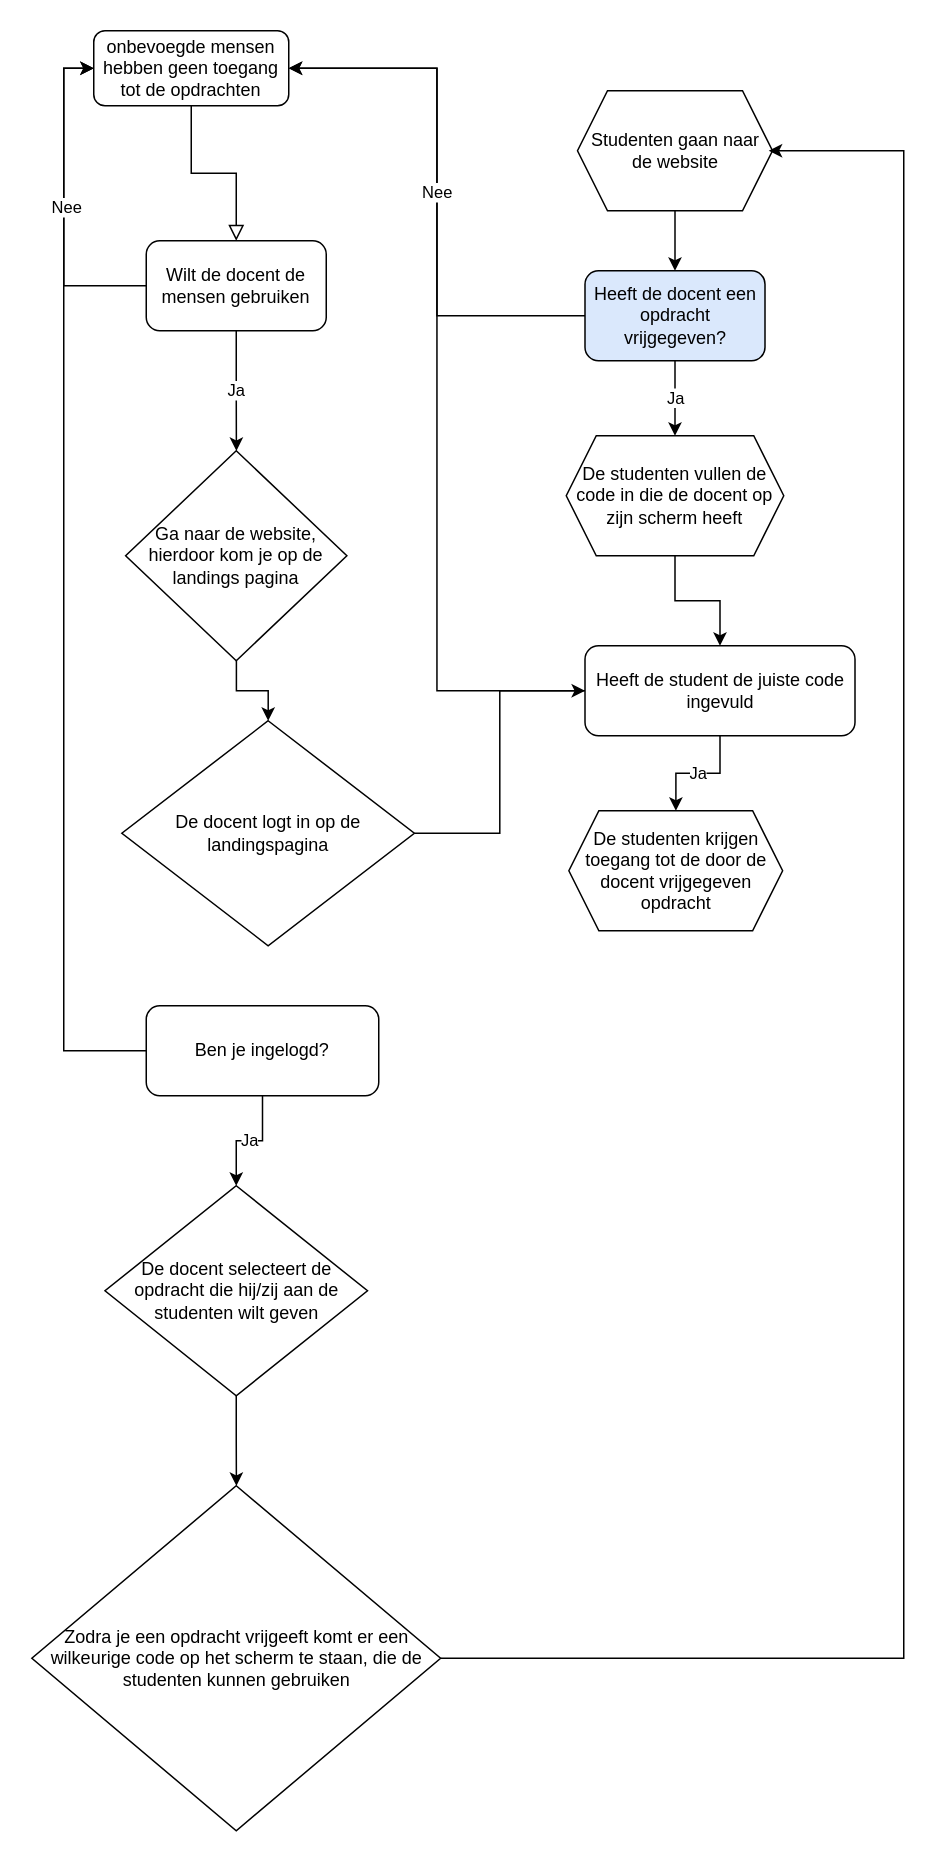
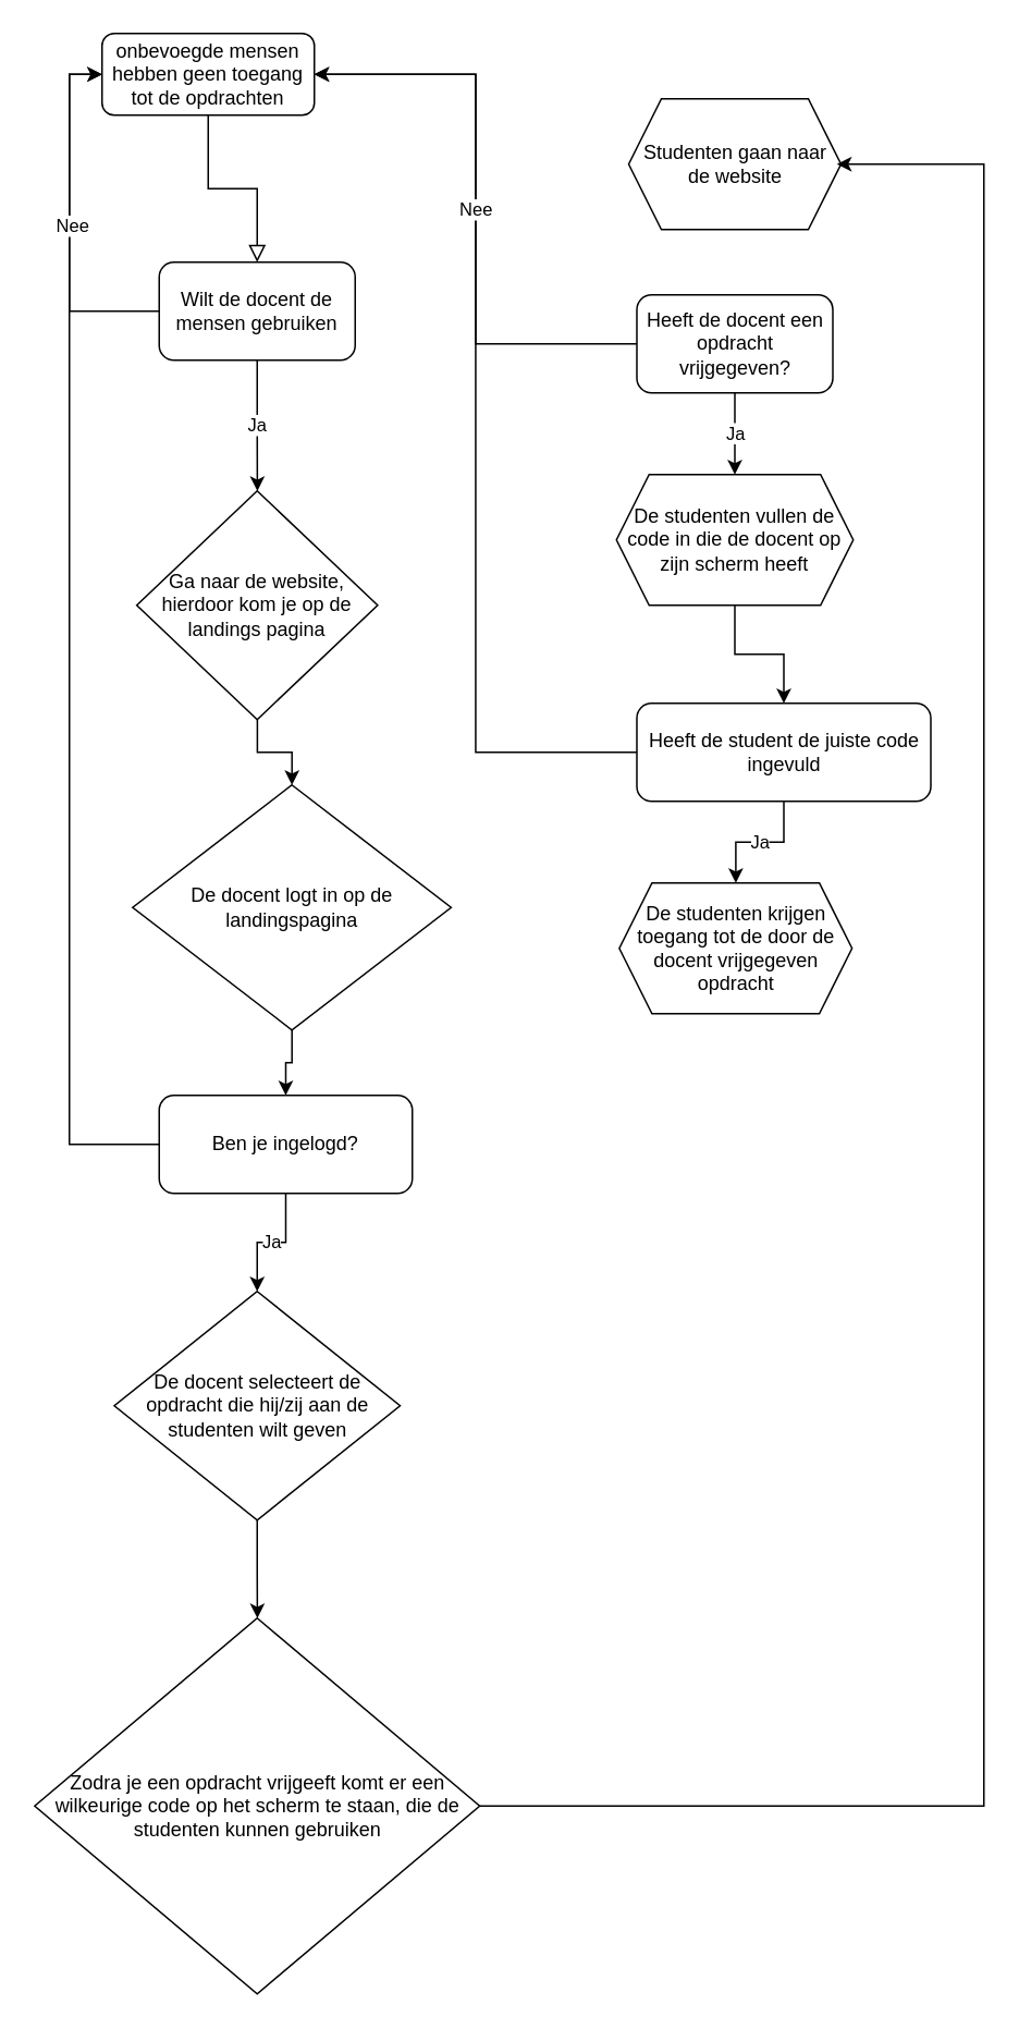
- <mxCell id="10" style="edgeStyle=orthogonalEdgeStyle;rounded=0;orthogonalLoop=1;jettySize=auto;html=1;" edge="1" parent="1" source="11" target="18"><mxGeometry relative="1" as="geometry" /></mxCell>
- <mxCell id="18" value="Heeft de docent een opdracht vrijgegeven?" style="rounded=1;whiteSpace=wrap;html=1;fillColor=#dae8fc;" vertex="1" parent="1"><mxGeometry x="389.5" y="180" width="120" height="60" as="geometry" /></mxCell>
+ <mxCell id="18" value="Heeft de docent een opdracht vrijgegeven?" style="rounded=1;whiteSpace=wrap;html=1;" vertex="1" parent="1"><mxGeometry x="389.5" y="180" width="120" height="60" as="geometry" /></mxCell>
- <mxCell id="6" style="edgeStyle=orthogonalEdgeStyle;rounded=0;orthogonalLoop=1;jettySize=auto;html=1;" edge="1" parent="1" source="7" target="21"><mxGeometry relative="1" as="geometry" /></mxCell>
+ <mxCell id="6" style="edgeStyle=orthogonalEdgeStyle;rounded=0;orthogonalLoop=1;jettySize=auto;html=1;" edge="1" parent="1" source="7" target="27"><mxGeometry relative="1" as="geometry" /></mxCell>
